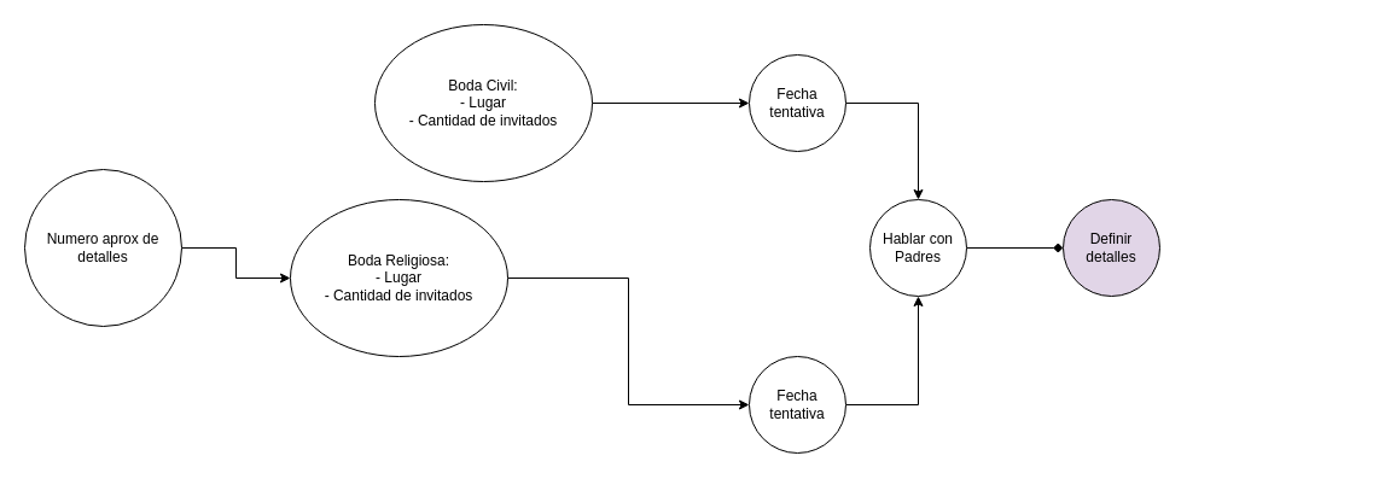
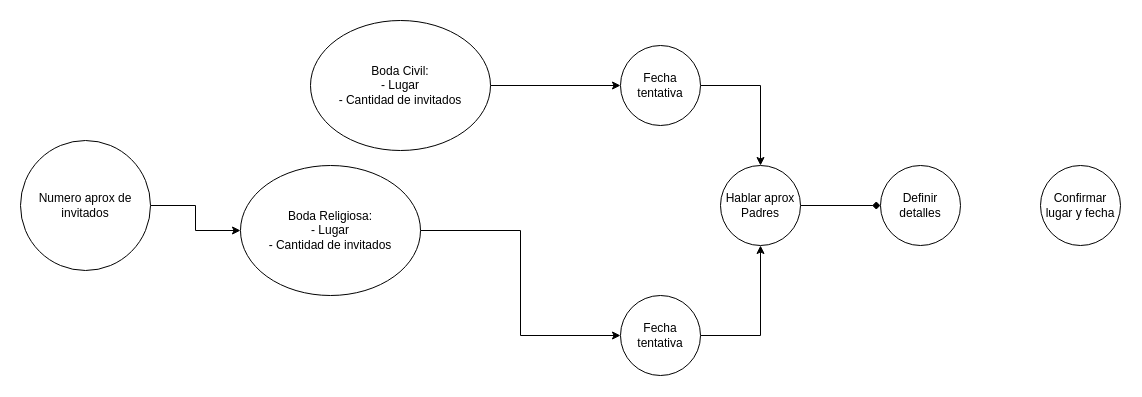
- <mxCell id="3" value="Numero aprox de detalles" style="ellipse;whiteSpace=wrap;html=1;aspect=fixed;" vertex="1" parent="1"><mxGeometry x="20" y="140" width="130" height="130" as="geometry" /></mxCell>
+ <mxCell id="3" value="Numero aprox de invitados" style="ellipse;whiteSpace=wrap;html=1;aspect=fixed;" vertex="1" parent="1"><mxGeometry x="20" y="140" width="130" height="130" as="geometry" /></mxCell>
- <mxCell id="13" value="Hablar con Padres" style="ellipse;whiteSpace=wrap;html=1;aspect=fixed;" vertex="1" parent="1"><mxGeometry x="720" y="165" width="80" height="80" as="geometry" /></mxCell>
+ <mxCell id="13" value="Hablar aprox Padres" style="ellipse;whiteSpace=wrap;html=1;aspect=fixed;" vertex="1" parent="1"><mxGeometry x="720" y="165" width="80" height="80" as="geometry" /></mxCell>
- <mxCell id="14" value="Definir detalles" style="ellipse;whiteSpace=wrap;html=1;fillColor=#e1d5e7;" vertex="1" parent="1"><mxGeometry x="880" y="165" width="80" height="80" as="geometry" /></mxCell>
+ <mxCell id="14" value="Definir detalles" style="ellipse;whiteSpace=wrap;html=1;" vertex="1" parent="1"><mxGeometry x="880" y="165" width="80" height="80" as="geometry" /></mxCell>
+ <mxCell id="15" value="Confirmar lugar y fecha" style="ellipse;whiteSpace=wrap;html=1;" vertex="1" parent="1"><mxGeometry x="1040" y="165" width="80" height="80" as="geometry" /></mxCell>
